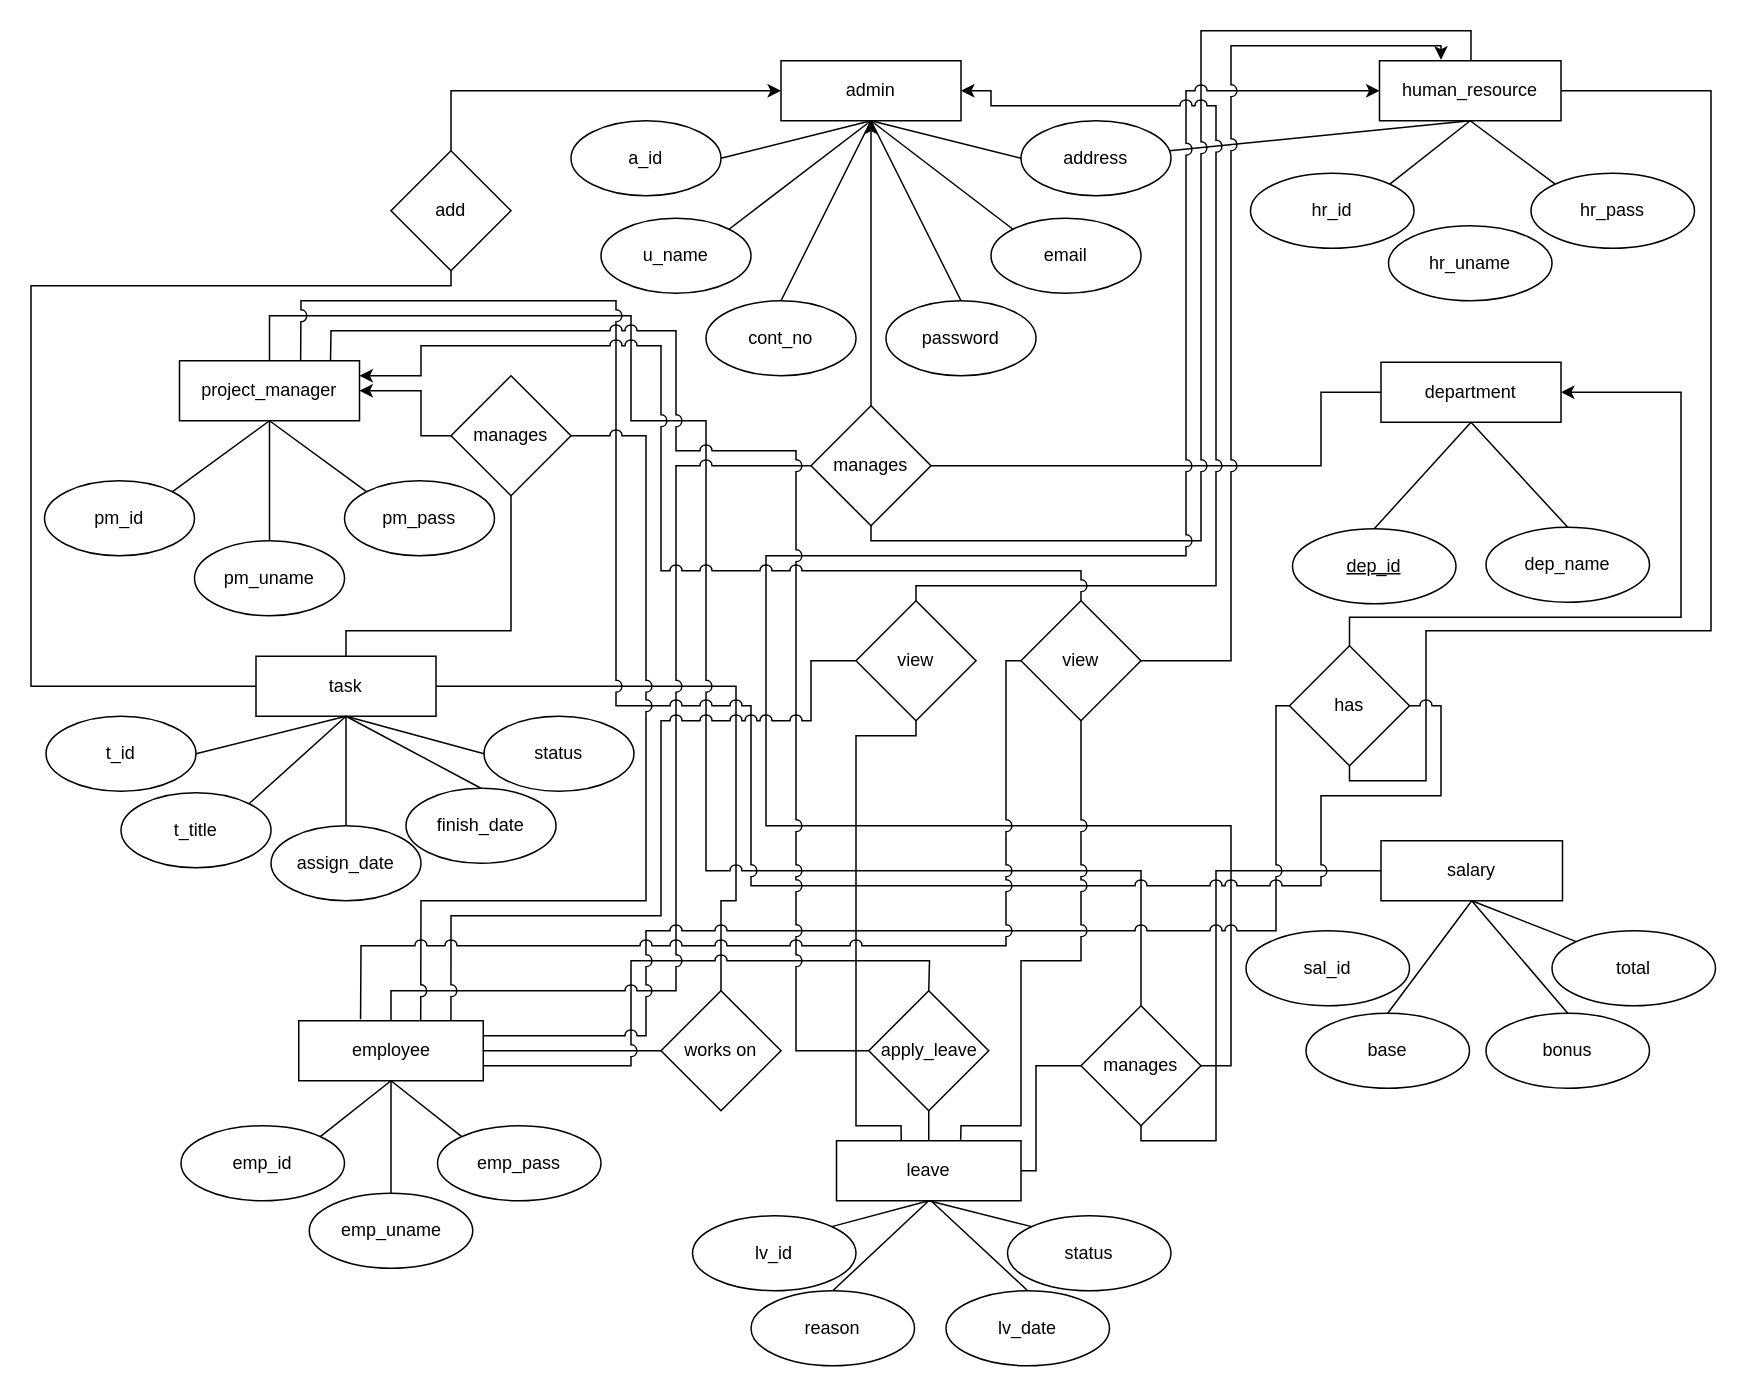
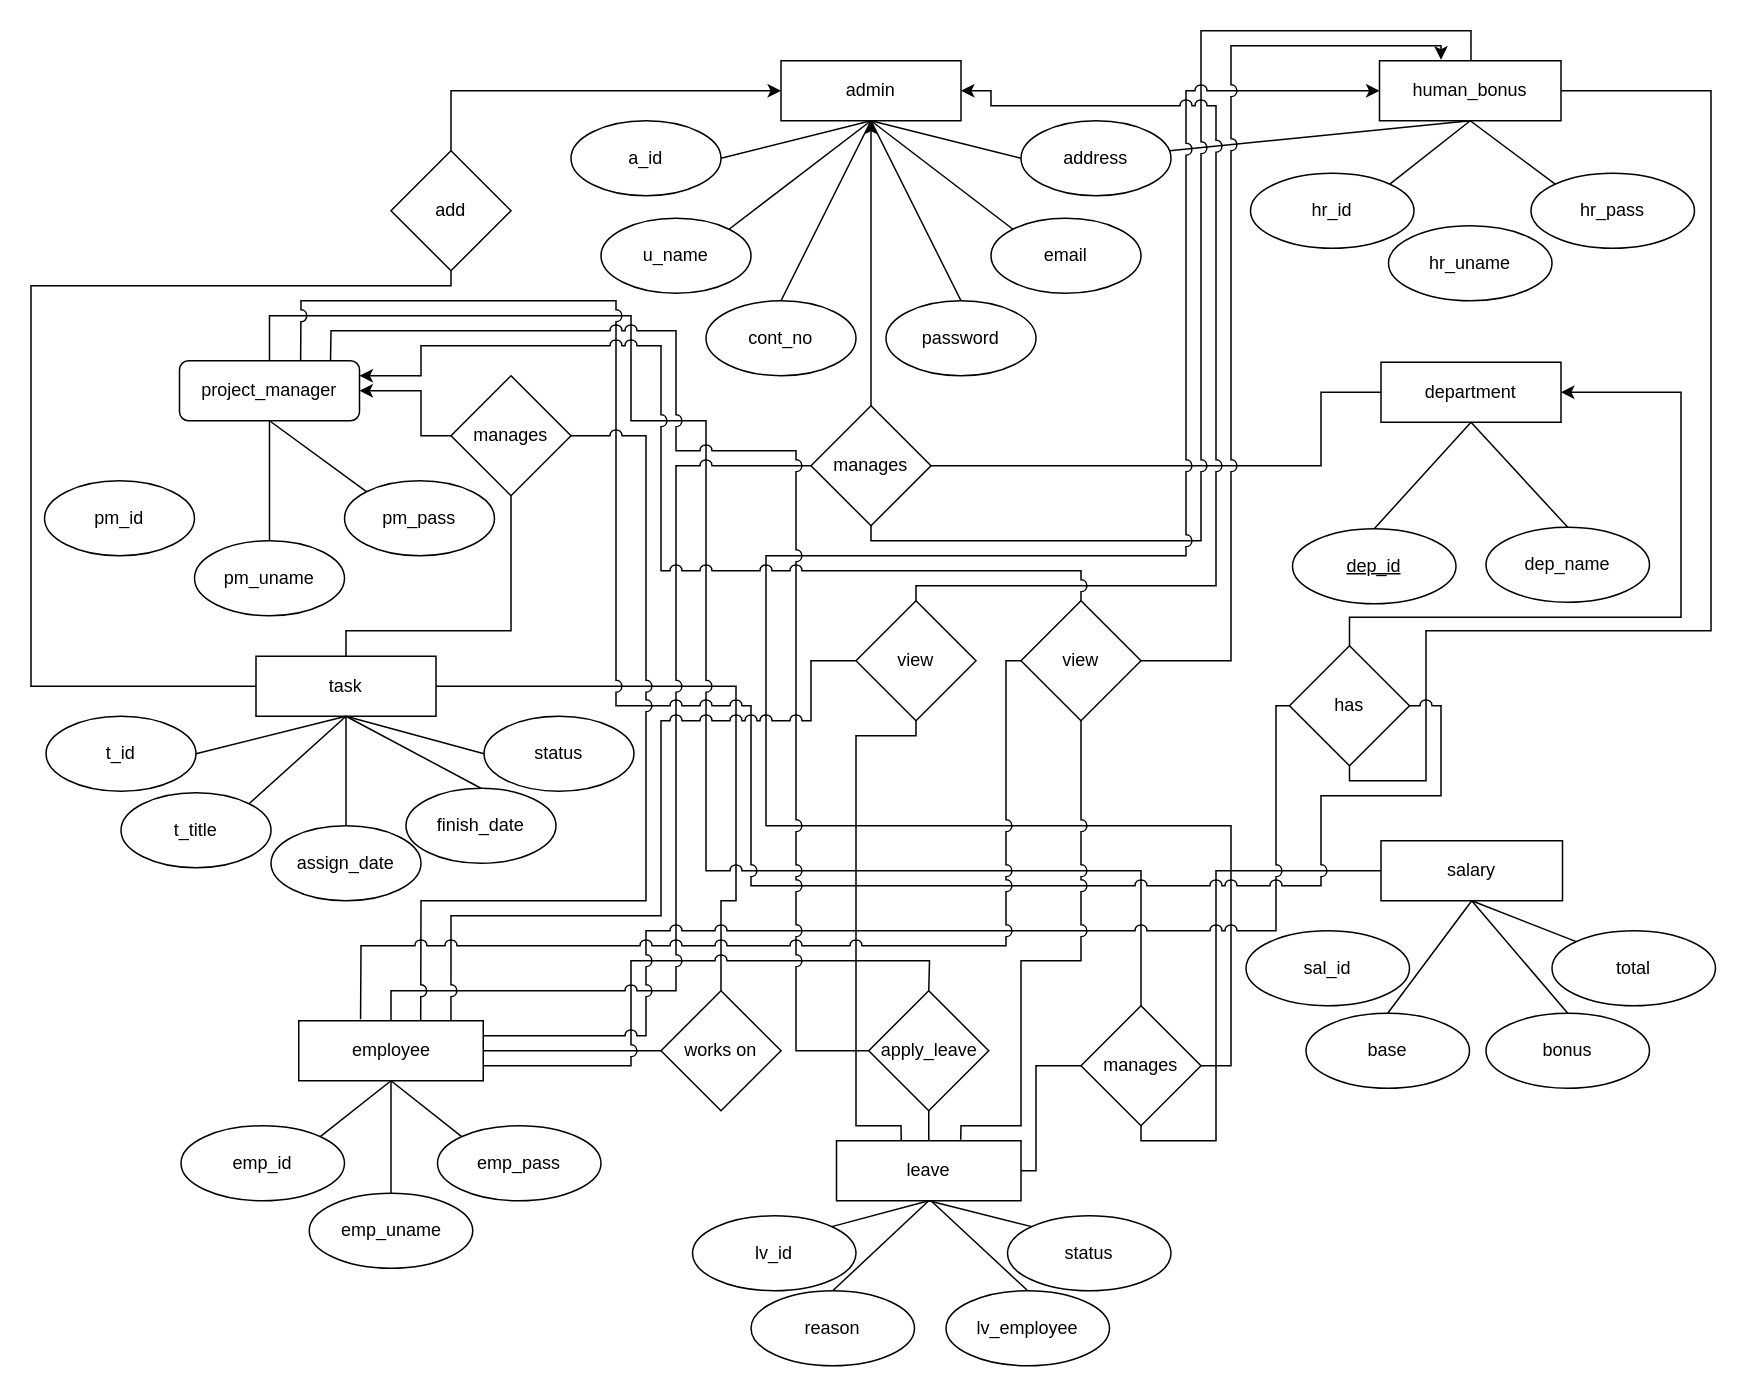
- <mxCell id="45" value="human_resource" style="rounded=0;whiteSpace=wrap;html=1;" parent="1" vertex="1"><mxGeometry x="919" y="40" width="121" height="40" as="geometry" /></mxCell>
+ <mxCell id="45" value="human_bonus" style="rounded=0;whiteSpace=wrap;html=1;" parent="1" vertex="1"><mxGeometry x="919" y="40" width="121" height="40" as="geometry" /></mxCell>
- <mxCell id="3" value="project_manager" style="rounded=0;whiteSpace=wrap;html=1;" parent="1" vertex="1"><mxGeometry x="119" y="240" width="120" height="40" as="geometry" /></mxCell>
+ <mxCell id="3" value="project_manager" style="whiteSpace=wrap;html=1;rounded=1;" parent="1" vertex="1"><mxGeometry x="119" y="240" width="120" height="40" as="geometry" /></mxCell>
- <mxCell id="20" value="" style="endArrow=none;html=1;rounded=0;entryX=1;entryY=0;entryDx=0;entryDy=0;exitX=0.5;exitY=1;exitDx=0;exitDy=0;" parent="1" source="3" target="17" edge="1"><mxGeometry width="50" height="50" relative="1" as="geometry"><mxPoint x="409" y="155" as="sourcePoint" /><mxPoint x="509" y="130" as="targetPoint" /></mxGeometry></mxCell>
- <mxCell id="88" value="lv_date" style="ellipse;whiteSpace=wrap;html=1;" vertex="1" parent="1"><mxGeometry x="630" y="860" width="109" height="50" as="geometry" /></mxCell>
+ <mxCell id="88" value="lv_employee" style="ellipse;whiteSpace=wrap;html=1;" vertex="1" parent="1"><mxGeometry x="630" y="860" width="109" height="50" as="geometry" /></mxCell>
